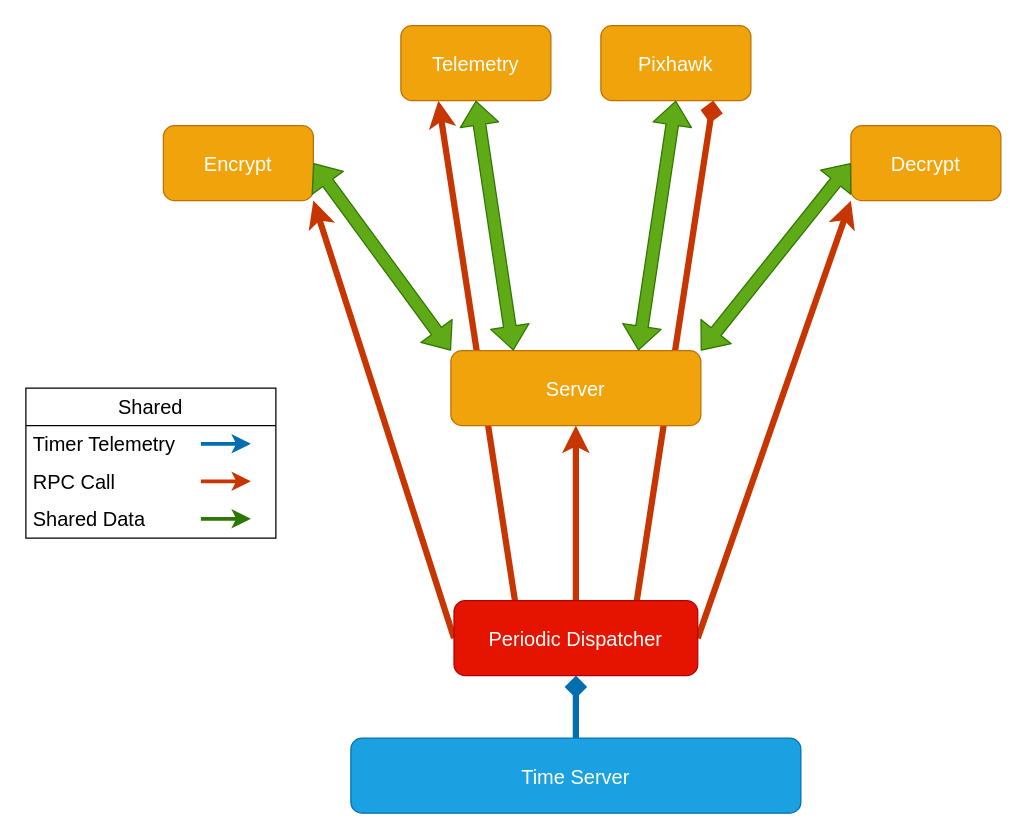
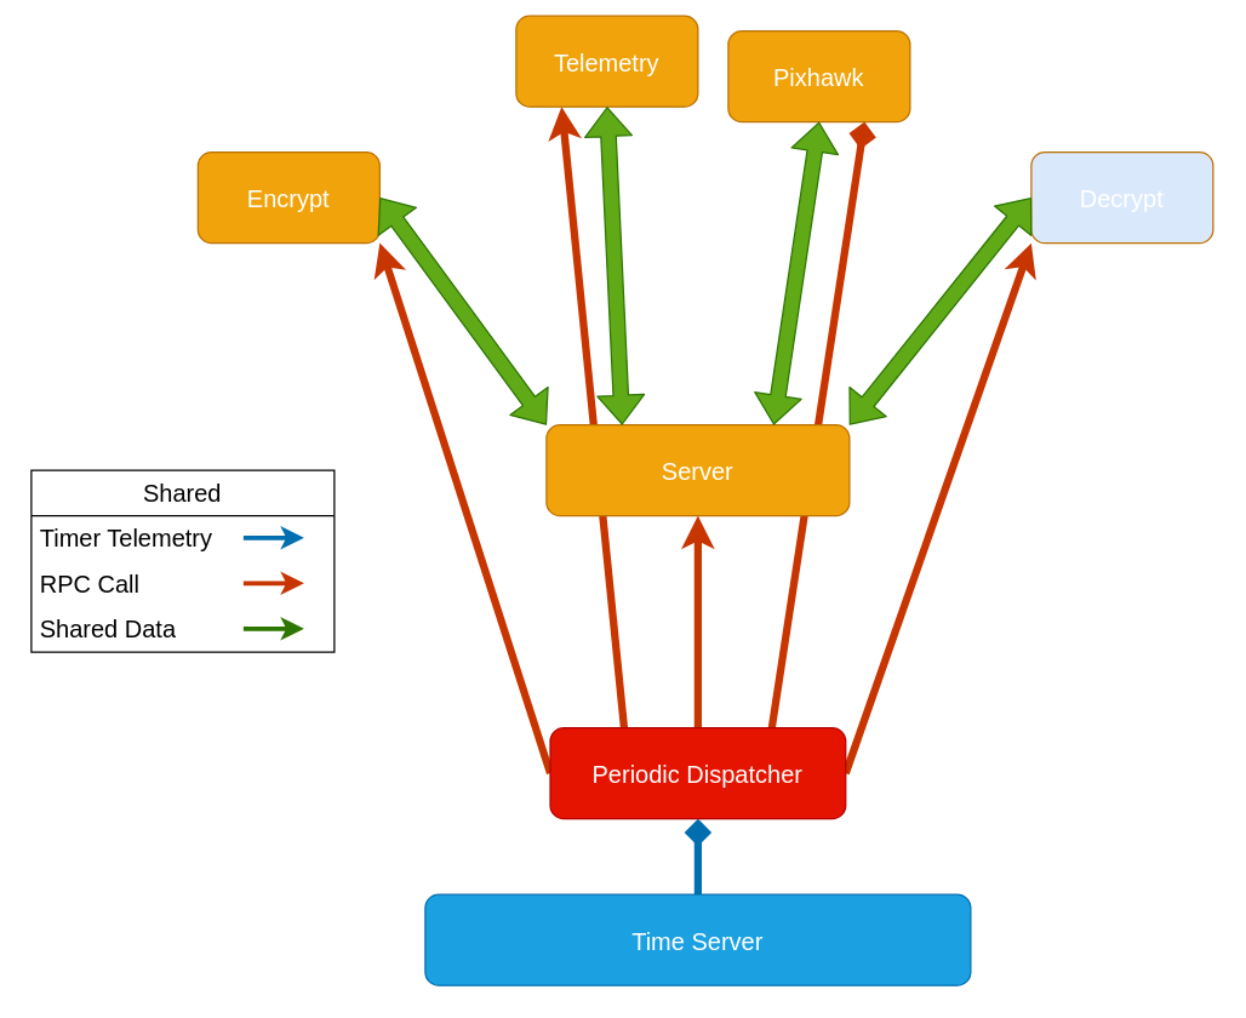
- <mxCell id="15" value="Telemetry" style="rounded=1;fontSize=16;fillColor=#f0a30a;fontColor=#FFFFFF;strokeColor=#BD7000;" parent="1" vertex="1"><mxGeometry x="320" y="20" width="120" height="60" as="geometry" /></mxCell>
+ <mxCell id="15" value="Telemetry" style="rounded=1;fontSize=16;fillColor=#f0a30a;fontColor=#FFFFFF;strokeColor=#BD7000;" parent="1" vertex="1"><mxGeometry x="340" y="10" width="120" height="60" as="geometry" /></mxCell>
- <mxCell id="12" value="Decrypt" style="rounded=1;fontSize=16;fillColor=#f0a30a;fontColor=#FFFFFF;strokeColor=#BD7000;" parent="1" vertex="1"><mxGeometry x="680" y="100" width="120" height="60" as="geometry" /></mxCell>
+ <mxCell id="12" value="Decrypt" style="rounded=1;fontSize=16;fillColor=#dae8fc;fontColor=#FFFFFF;strokeColor=#BD7000;" parent="1" vertex="1"><mxGeometry x="680" y="100" width="120" height="60" as="geometry" /></mxCell>
